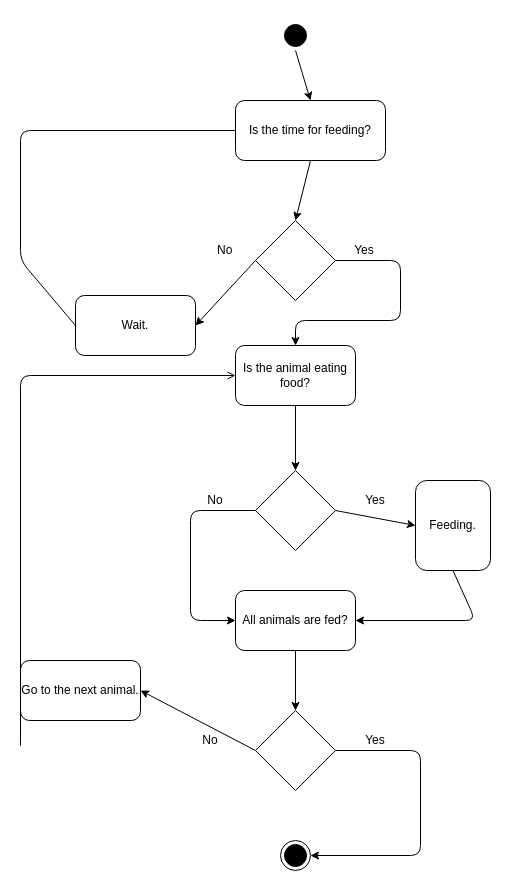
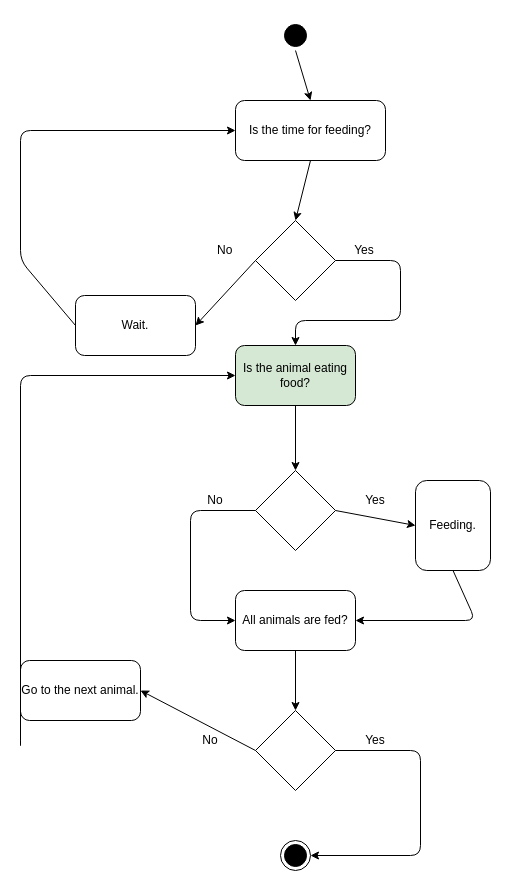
- <mxCell id="11" value="" style="endArrow=none;html=1;strokeColor=#000000;exitX=0;exitY=0.5;exitDx=0;exitDy=0;entryX=0;entryY=0.5;entryDx=0;entryDy=0;" edge="1" parent="1" source="10" target="3"><mxGeometry width="50" height="50" relative="1" as="geometry"><mxPoint x="-50" y="200" as="sourcePoint" /><mxPoint x="-30" y="130" as="targetPoint" /><Array as="points"><mxPoint x="20" y="260" /><mxPoint x="20" y="130" /></Array></mxGeometry></mxCell>
+ <mxCell id="11" value="" style="endArrow=classic;html=1;strokeColor=#000000;exitX=0;exitY=0.5;exitDx=0;exitDy=0;entryX=0;entryY=0.5;entryDx=0;entryDy=0;" edge="1" parent="1" source="10" target="3"><mxGeometry width="50" height="50" relative="1" as="geometry"><mxPoint x="-50" y="200" as="sourcePoint" /><mxPoint x="-30" y="130" as="targetPoint" /><Array as="points"><mxPoint x="20" y="260" /><mxPoint x="20" y="130" /></Array></mxGeometry></mxCell>
- <mxCell id="31" value="" style="endArrow=open;html=1;strokeColor=#000000;exitX=0;exitY=0.5;exitDx=0;exitDy=0;entryX=0;entryY=0.5;entryDx=0;entryDy=0;" edge="1" parent="1" source="30" target="13"><mxGeometry width="50" height="50" relative="1" as="geometry"><mxPoint x="-60" y="760" as="sourcePoint" /><mxPoint x="20" y="349" as="targetPoint" /><Array as="points"><mxPoint x="20" y="750" /><mxPoint x="20" y="375" /></Array></mxGeometry></mxCell>
+ <mxCell id="31" value="" style="endArrow=classic;html=1;strokeColor=#000000;exitX=0;exitY=0.5;exitDx=0;exitDy=0;entryX=0;entryY=0.5;entryDx=0;entryDy=0;" edge="1" parent="1" source="30" target="13"><mxGeometry width="50" height="50" relative="1" as="geometry"><mxPoint x="-60" y="760" as="sourcePoint" /><mxPoint x="20" y="349" as="targetPoint" /><Array as="points"><mxPoint x="20" y="750" /><mxPoint x="20" y="375" /></Array></mxGeometry></mxCell>
- <mxCell id="13" value="Is the animal eating food?" style="rounded=1;whiteSpace=wrap;html=1;strokeColor=#000000;" vertex="1" parent="1"><mxGeometry x="235" y="345" width="120" height="60" as="geometry" /></mxCell>
+ <mxCell id="13" value="Is the animal eating food?" style="rounded=1;whiteSpace=wrap;html=1;strokeColor=#000000;fillColor=#d5e8d4;" vertex="1" parent="1"><mxGeometry x="235" y="345" width="120" height="60" as="geometry" /></mxCell>
